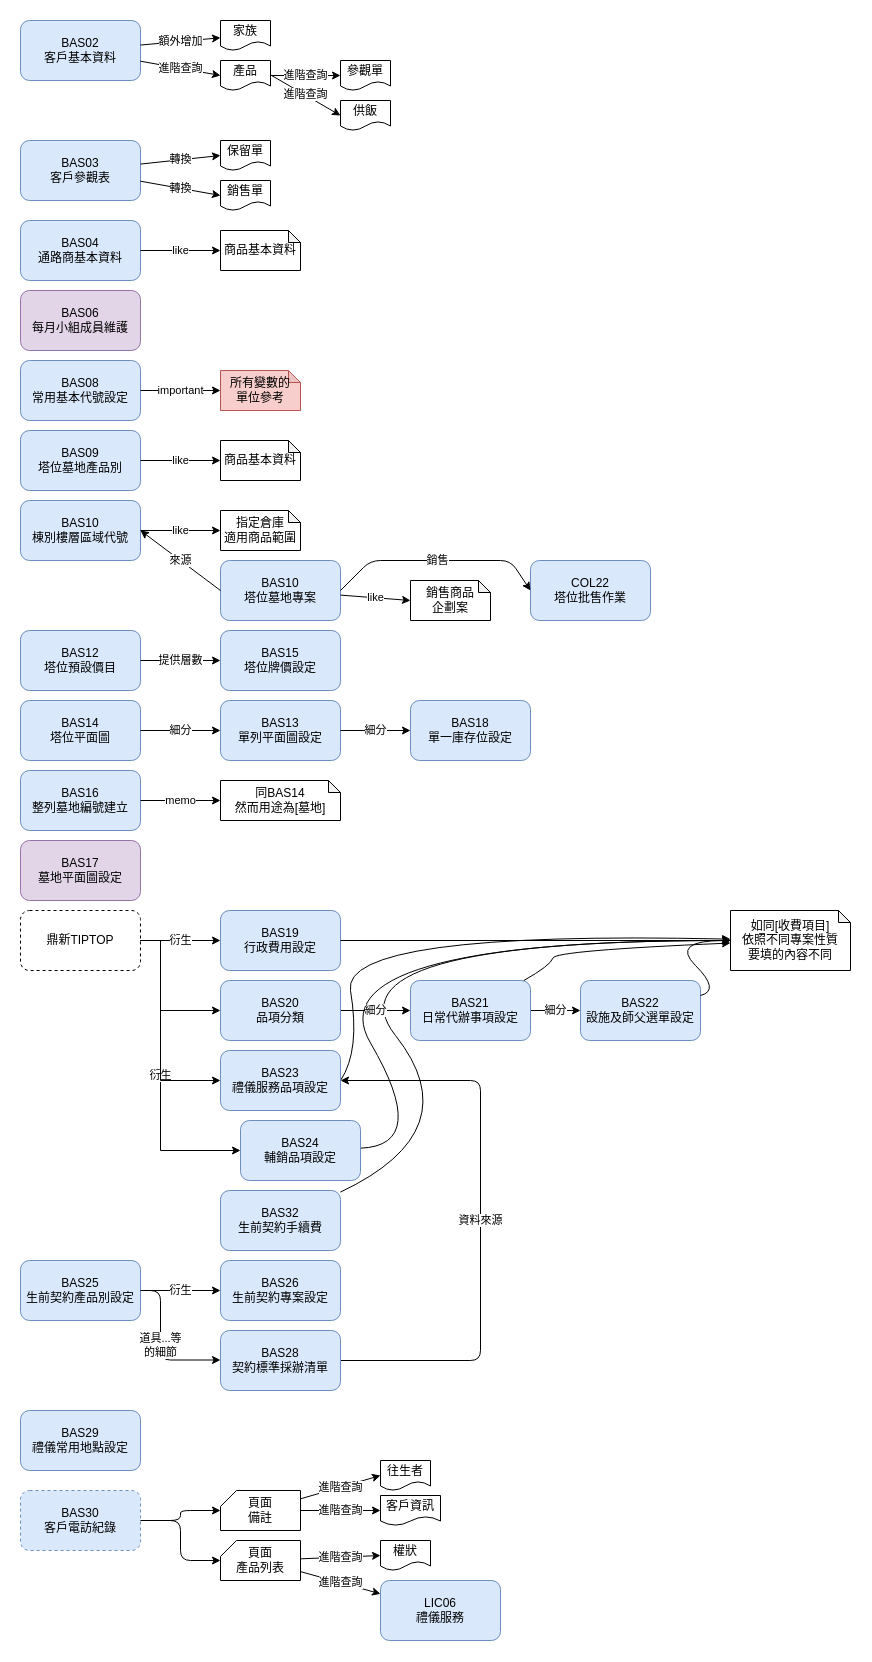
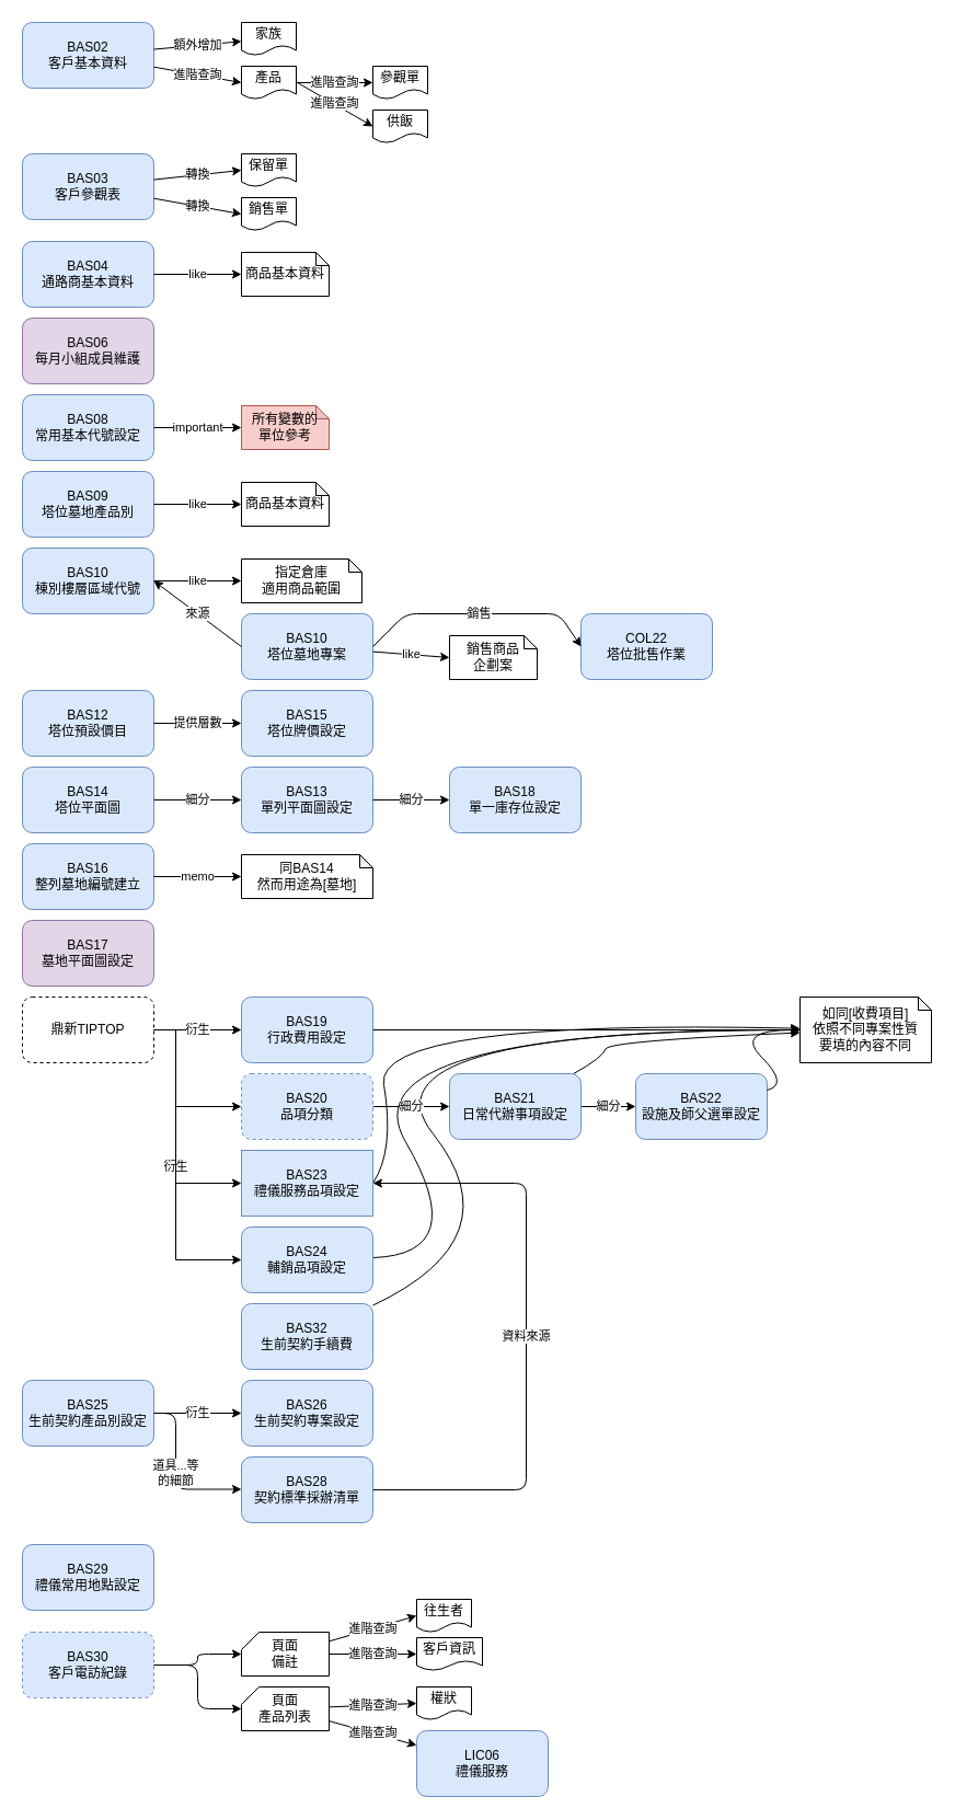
- <mxCell id="29" value="指定倉庫&lt;br&gt;適用商品範圍" style="shape=note;whiteSpace=wrap;html=1;backgroundOutline=1;darkOpacity=0.05;size=12;" parent="1" vertex="1"><mxGeometry x="220" y="510" width="80" height="40" as="geometry" /></mxCell>
+ <mxCell id="29" value="指定倉庫&lt;br&gt;適用商品範圍" style="shape=note;whiteSpace=wrap;html=1;backgroundOutline=1;darkOpacity=0.05;size=12;" parent="1" vertex="1"><mxGeometry x="220" y="510" width="110" height="40" as="geometry" /></mxCell>
- <mxCell id="53" value="BAS20&lt;br&gt;品項分類" style="rounded=1;whiteSpace=wrap;html=1;fillColor=#dae8fc;strokeColor=#6c8ebf;" parent="1" vertex="1"><mxGeometry x="220" y="980" width="120" height="60" as="geometry" /></mxCell>
+ <mxCell id="53" value="BAS20&lt;br&gt;品項分類" style="rounded=1;whiteSpace=wrap;html=1;fillColor=#dae8fc;strokeColor=#6c8ebf;dashed=1;" parent="1" vertex="1"><mxGeometry x="220" y="980" width="120" height="60" as="geometry" /></mxCell>
- <mxCell id="54" value="BAS23&lt;br&gt;禮儀服務品項設定" style="rounded=1;whiteSpace=wrap;html=1;fillColor=#dae8fc;strokeColor=#6c8ebf;" parent="1" vertex="1"><mxGeometry x="220" y="1050" width="120" height="60" as="geometry" /></mxCell>
+ <mxCell id="54" value="BAS23&lt;br&gt;禮儀服務品項設定" style="whiteSpace=wrap;html=1;fillColor=#dae8fc;strokeColor=#6c8ebf;rounded=0;" parent="1" vertex="1"><mxGeometry x="220" y="1050" width="120" height="60" as="geometry" /></mxCell>
- <mxCell id="55" value="BAS24&lt;br&gt;輔銷品項設定" style="rounded=1;whiteSpace=wrap;html=1;fillColor=#dae8fc;strokeColor=#6c8ebf;" parent="1" vertex="1"><mxGeometry x="240" y="1120" width="120" height="60" as="geometry" /></mxCell>
+ <mxCell id="55" value="BAS24&lt;br&gt;輔銷品項設定" style="rounded=1;whiteSpace=wrap;html=1;fillColor=#dae8fc;strokeColor=#6c8ebf;" parent="1" vertex="1"><mxGeometry x="220" y="1120" width="120" height="60" as="geometry" /></mxCell>
